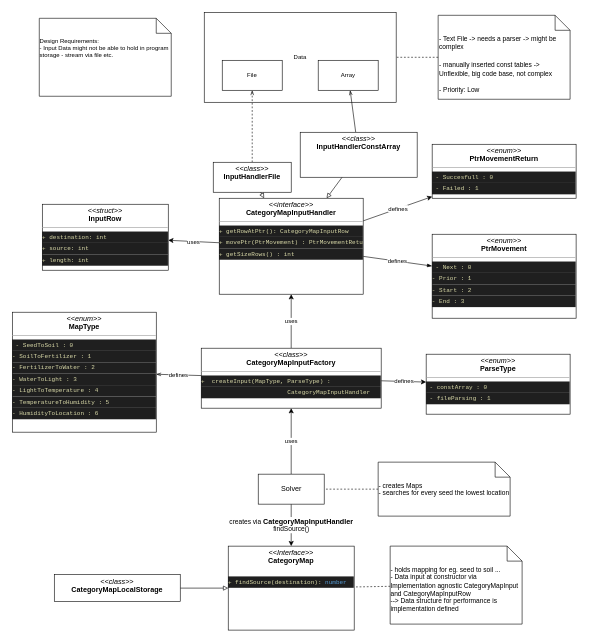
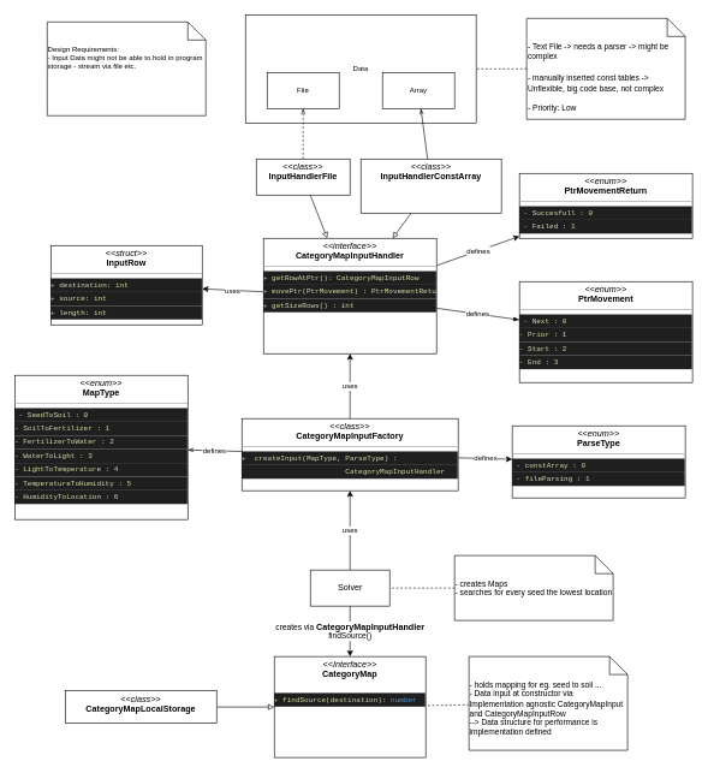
- <mxCell id="29" value="&lt;p style=&quot;margin:0px;margin-top:4px;text-align:center;&quot;&gt;&lt;i&gt;&amp;lt;&amp;lt;class&amp;gt;&amp;gt;&lt;/i&gt;&lt;br&gt;&lt;b&gt;InputHandlerFile&lt;/b&gt;&lt;/p&gt;" style="verticalAlign=top;align=left;overflow=fill;fontSize=12;fontFamily=Helvetica;html=1;" parent="1" vertex="1"><mxGeometry x="355" y="270" width="130" height="50" as="geometry" /></mxCell>
+ <mxCell id="29" value="&lt;p style=&quot;margin:0px;margin-top:4px;text-align:center;&quot;&gt;&lt;i&gt;&amp;lt;&amp;lt;class&amp;gt;&amp;gt;&lt;/i&gt;&lt;br&gt;&lt;b&gt;InputHandlerFile&lt;/b&gt;&lt;/p&gt;" style="verticalAlign=top;align=left;overflow=fill;fontSize=12;fontFamily=Helvetica;html=1;" parent="1" vertex="1"><mxGeometry x="355" y="220" width="130" height="50" as="geometry" /></mxCell>
